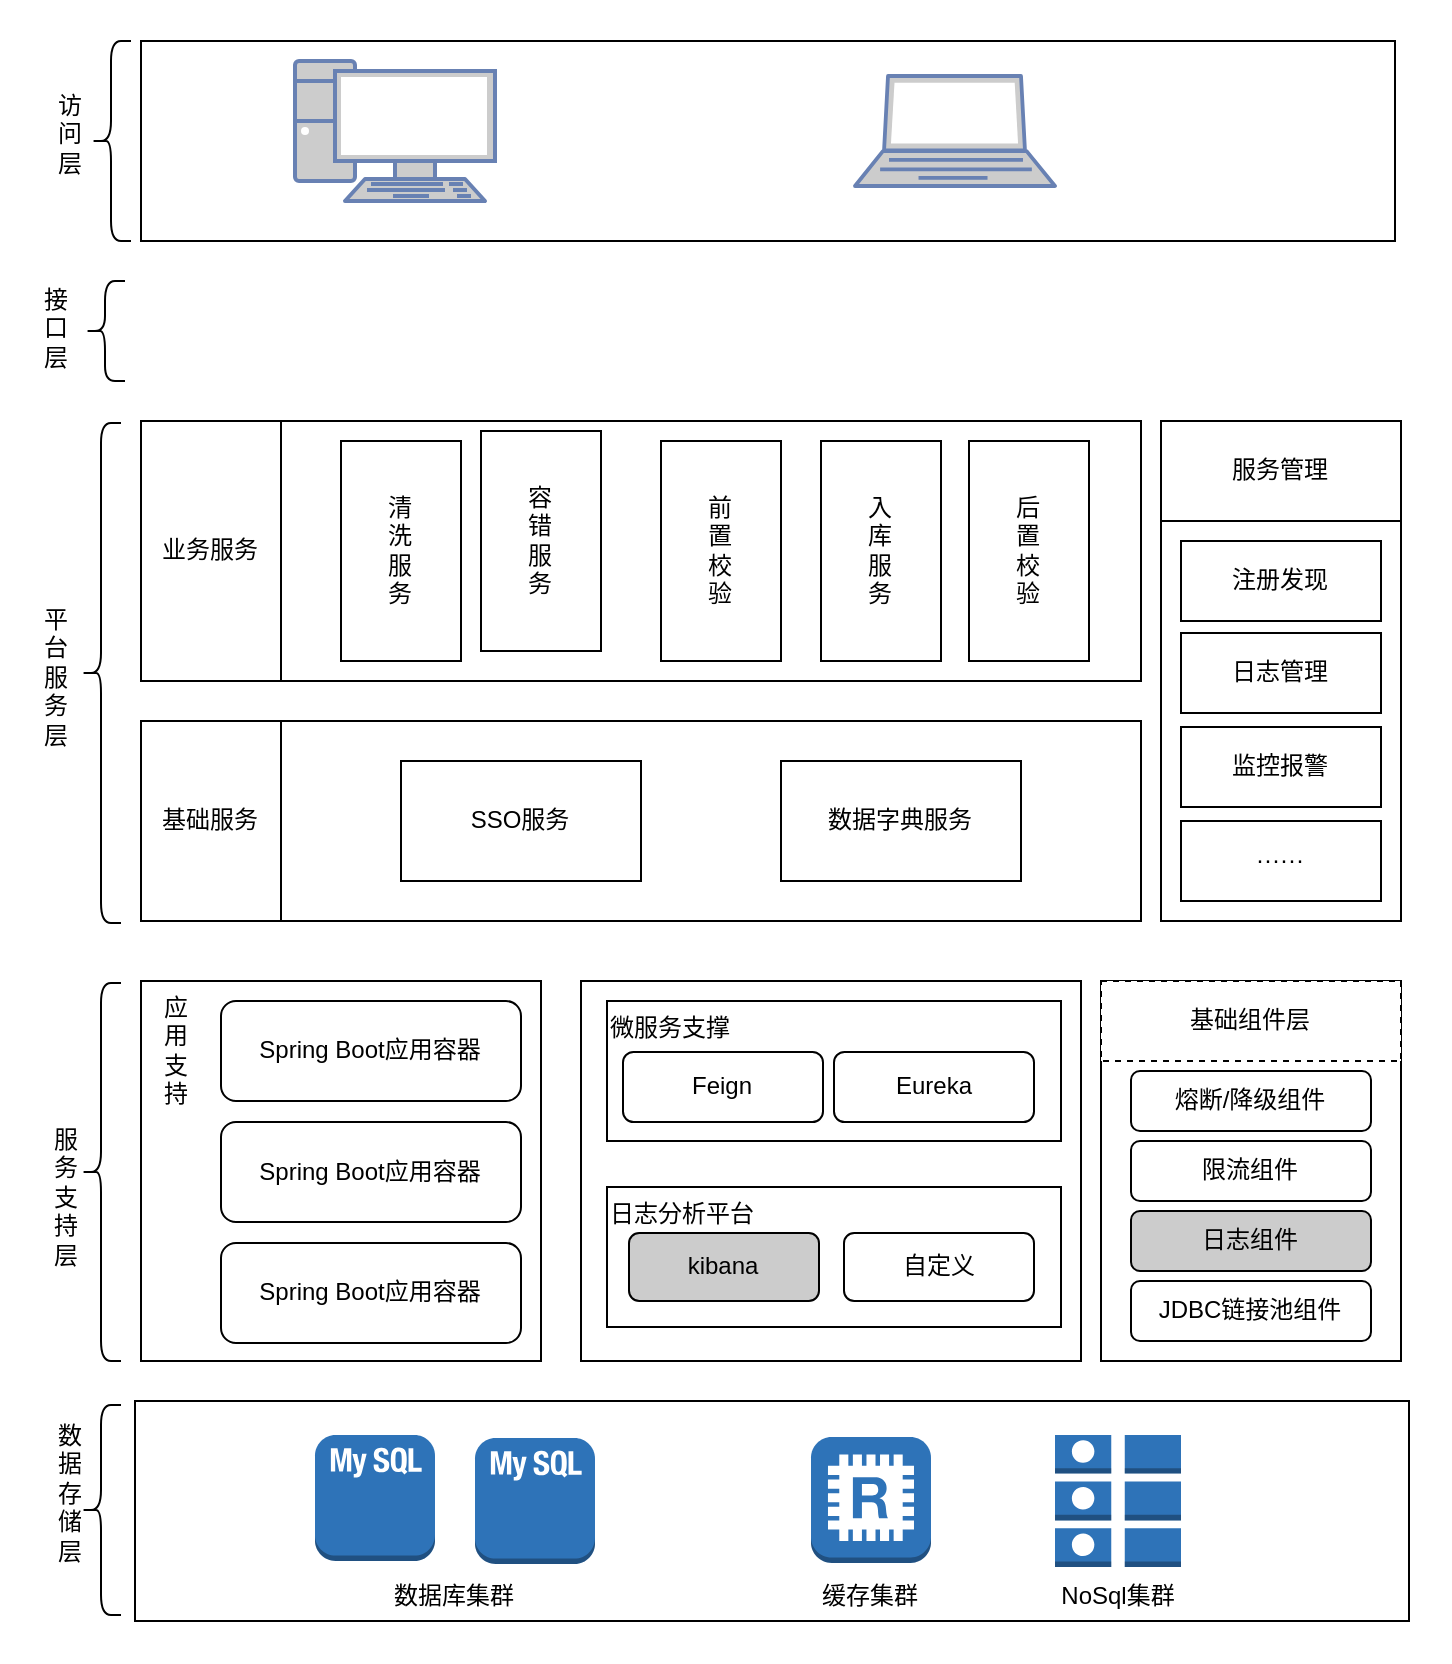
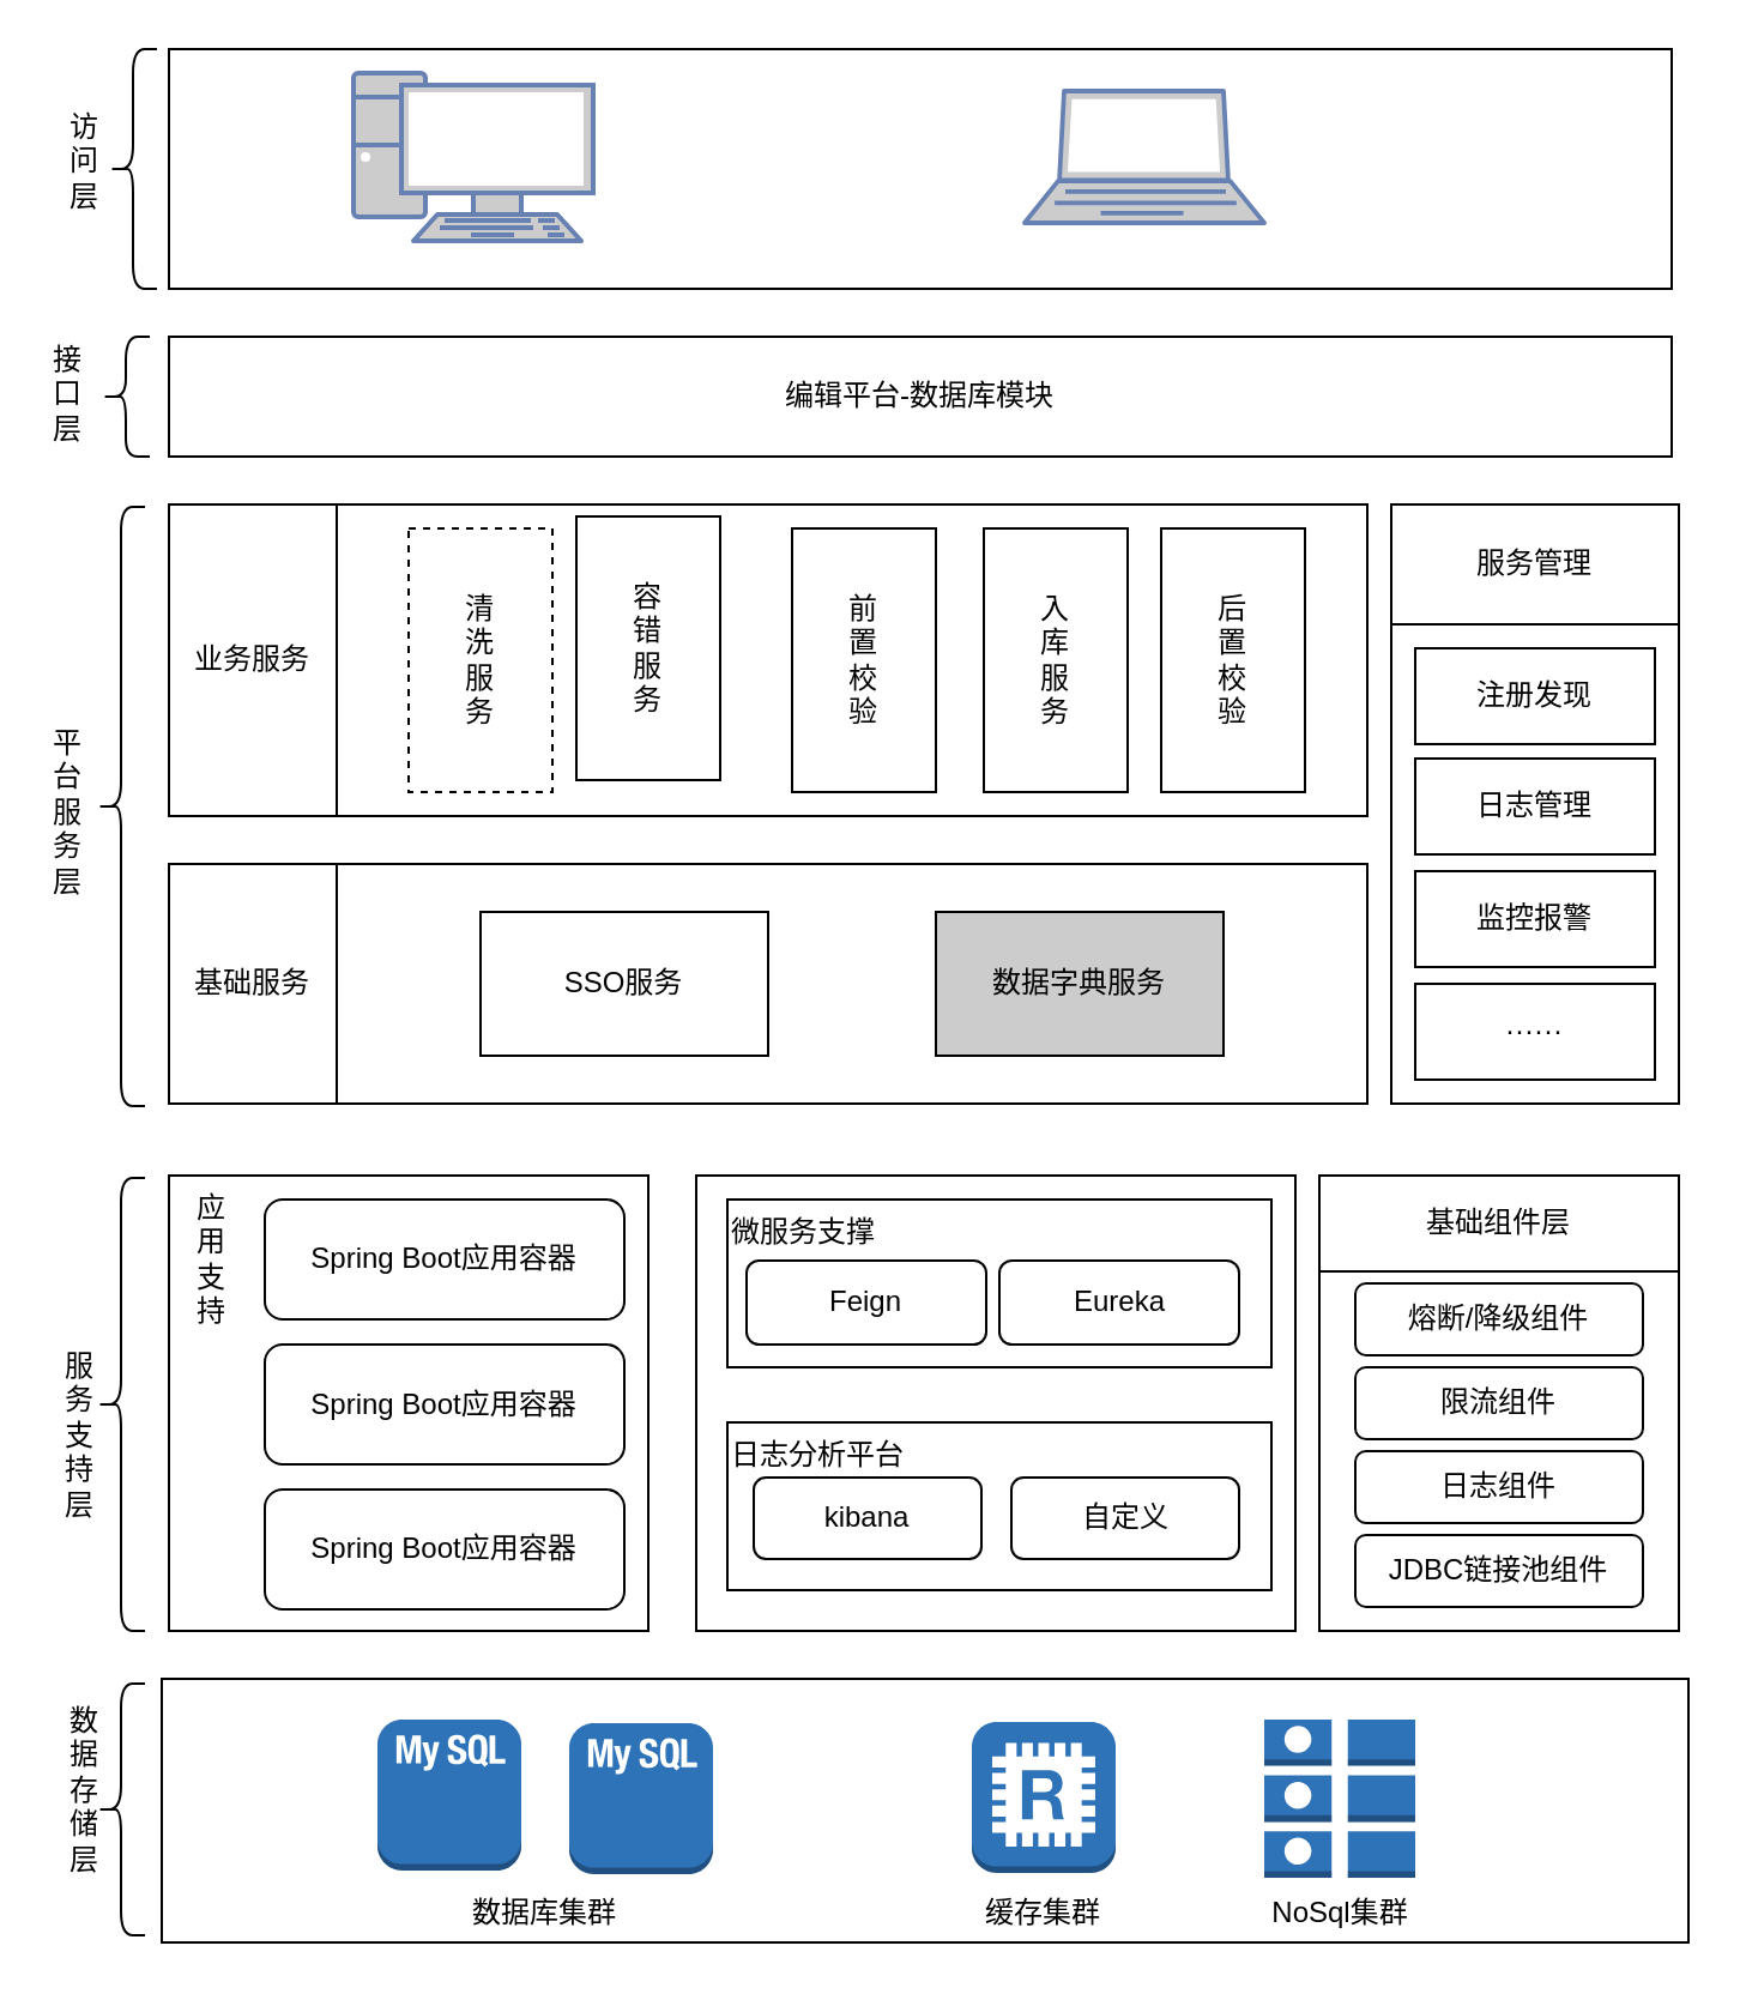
+ <mxCell id="72" value="编辑平台-数据库模块" style="rounded=0;whiteSpace=wrap;html=1;align=center;" vertex="1" parent="71"><mxGeometry x="50" width="627" height="50" as="geometry" /></mxCell>
- <mxCell id="10" value="清&lt;br&gt;洗&lt;br&gt;服&lt;br&gt;务" style="rounded=0;whiteSpace=wrap;html=1;verticalAlign=middle;flipV=0;flipH=0;" vertex="1" parent="8"><mxGeometry x="100" y="10" width="60" height="110" as="geometry" /></mxCell>
+ <mxCell id="10" value="清&lt;br&gt;洗&lt;br&gt;服&lt;br&gt;务" style="rounded=0;whiteSpace=wrap;html=1;verticalAlign=middle;flipV=0;flipH=0;dashed=1;" vertex="1" parent="8"><mxGeometry x="100" y="10" width="60" height="110" as="geometry" /></mxCell>
- <mxCell id="19" value="数据字典服务" style="rounded=0;whiteSpace=wrap;html=1;" vertex="1" parent="16"><mxGeometry x="320" y="20" width="120" height="60" as="geometry" /></mxCell>
+ <mxCell id="19" value="数据字典服务" style="rounded=0;whiteSpace=wrap;html=1;fillColor=#cccccc;" vertex="1" parent="16"><mxGeometry x="320" y="20" width="120" height="60" as="geometry" /></mxCell>
- <mxCell id="34" value="基础组件层" style="rounded=0;whiteSpace=wrap;html=1;dashed=1;" vertex="1" parent="33"><mxGeometry width="150" height="40" as="geometry" /></mxCell>
+ <mxCell id="34" value="基础组件层" style="rounded=0;whiteSpace=wrap;html=1;" vertex="1" parent="33"><mxGeometry width="150" height="40" as="geometry" /></mxCell>
- <mxCell id="37" value="日志组件" style="rounded=1;whiteSpace=wrap;html=1;align=center;fillColor=#cccccc;" vertex="1" parent="33"><mxGeometry x="15" y="115" width="120" height="30" as="geometry" /></mxCell>
+ <mxCell id="37" value="日志组件" style="rounded=1;whiteSpace=wrap;html=1;align=center;" vertex="1" parent="33"><mxGeometry x="15" y="115" width="120" height="30" as="geometry" /></mxCell>
- <mxCell id="45" value="kibana" style="rounded=1;whiteSpace=wrap;html=1;align=center;fillColor=#cccccc;" vertex="1" parent="39"><mxGeometry x="24" y="126" width="95" height="34" as="geometry" /></mxCell>
+ <mxCell id="45" value="kibana" style="rounded=1;whiteSpace=wrap;html=1;align=center;" vertex="1" parent="39"><mxGeometry x="24" y="126" width="95" height="34" as="geometry" /></mxCell>
